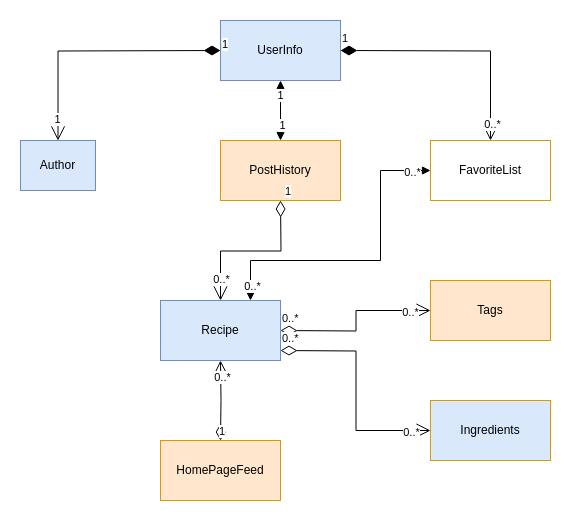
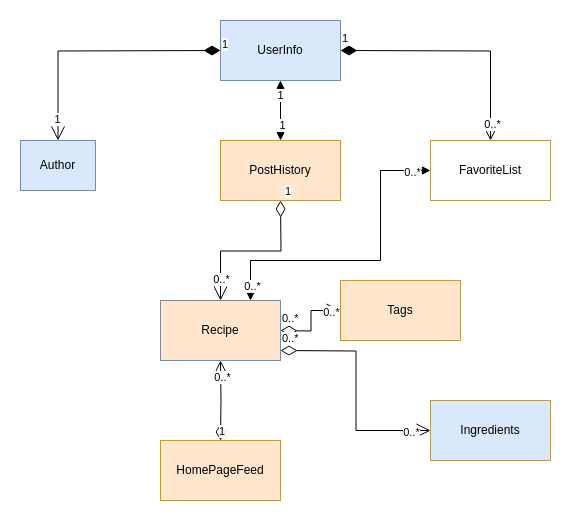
- <mxCell id="5" value="Tags" style="rounded=0;whiteSpace=wrap;html=1;fillColor=#ffe6cc;strokeColor=#d79b00;" vertex="1" parent="1"><mxGeometry x="430" y="280" width="120" height="60" as="geometry" /></mxCell>
+ <mxCell id="5" value="Tags" style="rounded=0;whiteSpace=wrap;html=1;fillColor=#ffe6cc;strokeColor=#d79b00;" vertex="1" parent="1"><mxGeometry x="340" y="280" width="120" height="60" as="geometry" /></mxCell>
- <mxCell id="3" value="Recipe" style="rounded=0;whiteSpace=wrap;html=1;fillColor=#dae8fc;strokeColor=#6c8ebf;" vertex="1" parent="1"><mxGeometry x="160" y="300" width="120" height="60" as="geometry" /></mxCell>
+ <mxCell id="3" value="Recipe" style="rounded=0;whiteSpace=wrap;html=1;fillColor=#ffe6cc;strokeColor=#6c8ebf;" vertex="1" parent="1"><mxGeometry x="160" y="300" width="120" height="60" as="geometry" /></mxCell>
